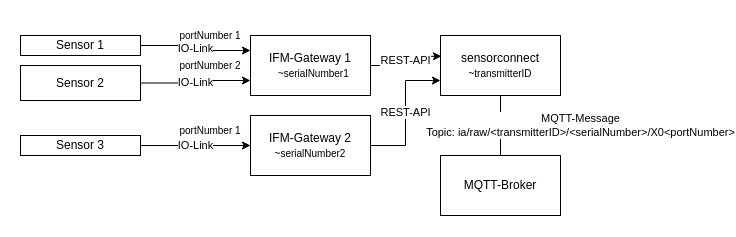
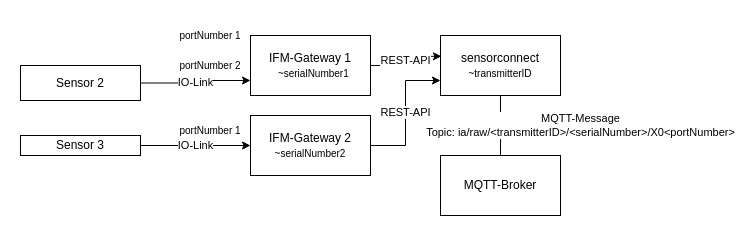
- <mxCell id="9" value="Sensor 1" style="rounded=0;whiteSpace=wrap;html=1;" vertex="1" parent="1"><mxGeometry x="20" y="35" width="120" height="20" as="geometry" /></mxCell>
- <mxCell id="8" value="IO-Link" style="edgeStyle=orthogonalEdgeStyle;rounded=0;orthogonalLoop=1;jettySize=auto;html=1;exitX=1;exitY=0.5;exitDx=0;exitDy=0;entryX=0;entryY=0.25;entryDx=0;entryDy=0;" edge="1" parent="1" source="9" target="5"><mxGeometry relative="1" as="geometry" /></mxCell>
